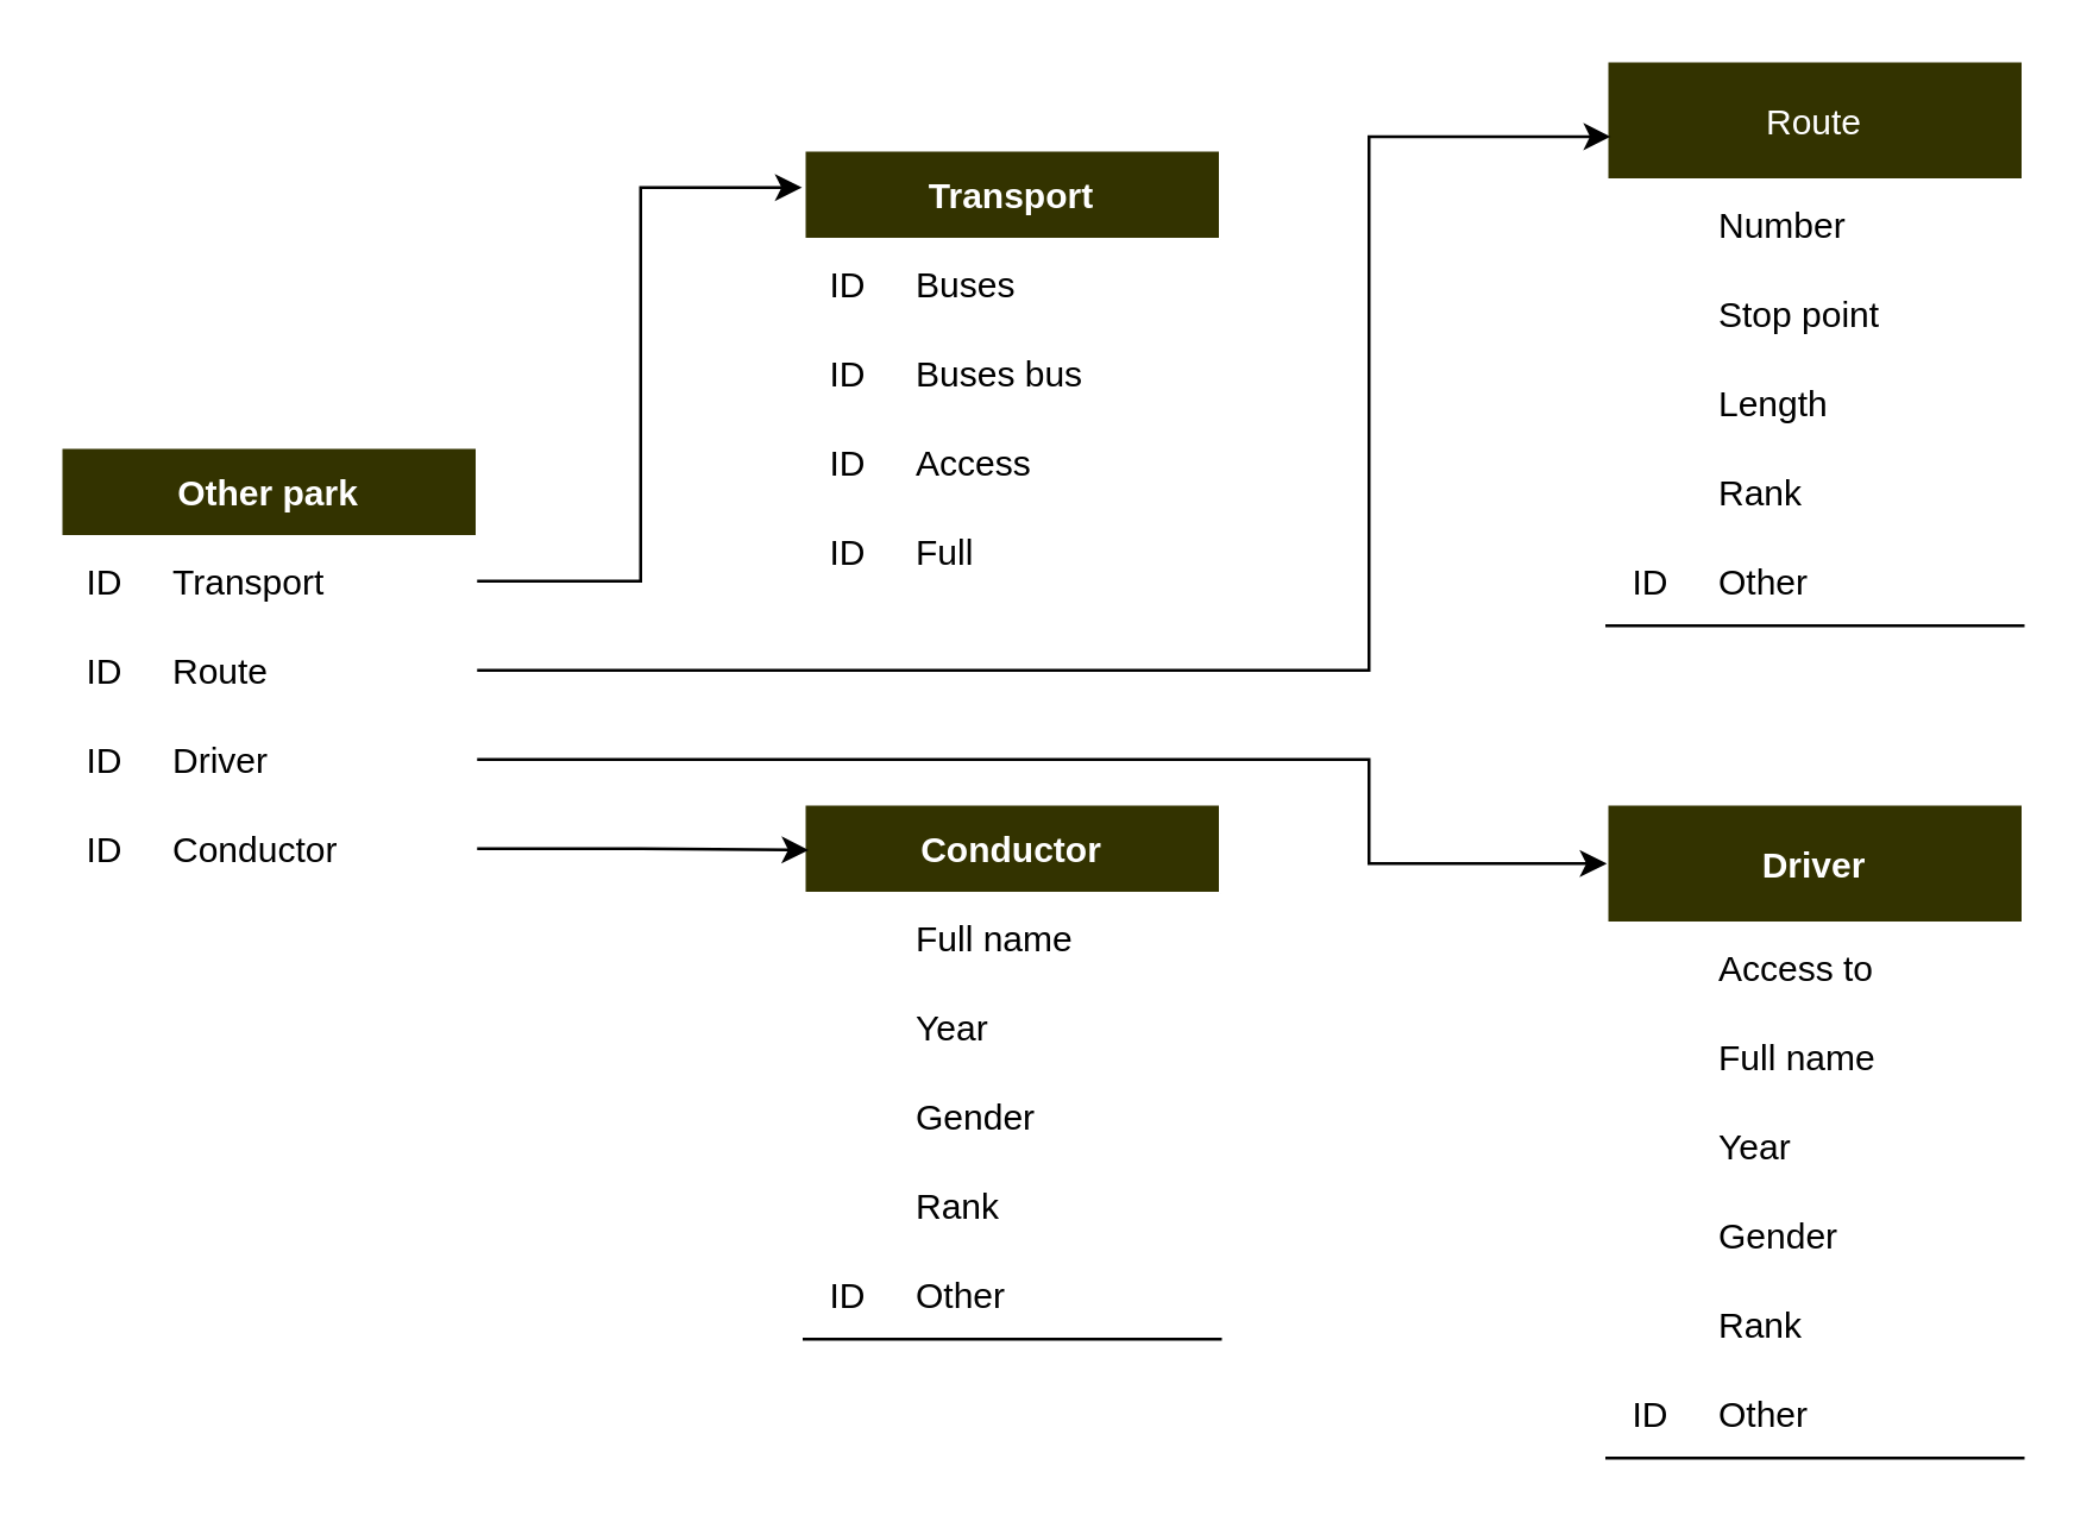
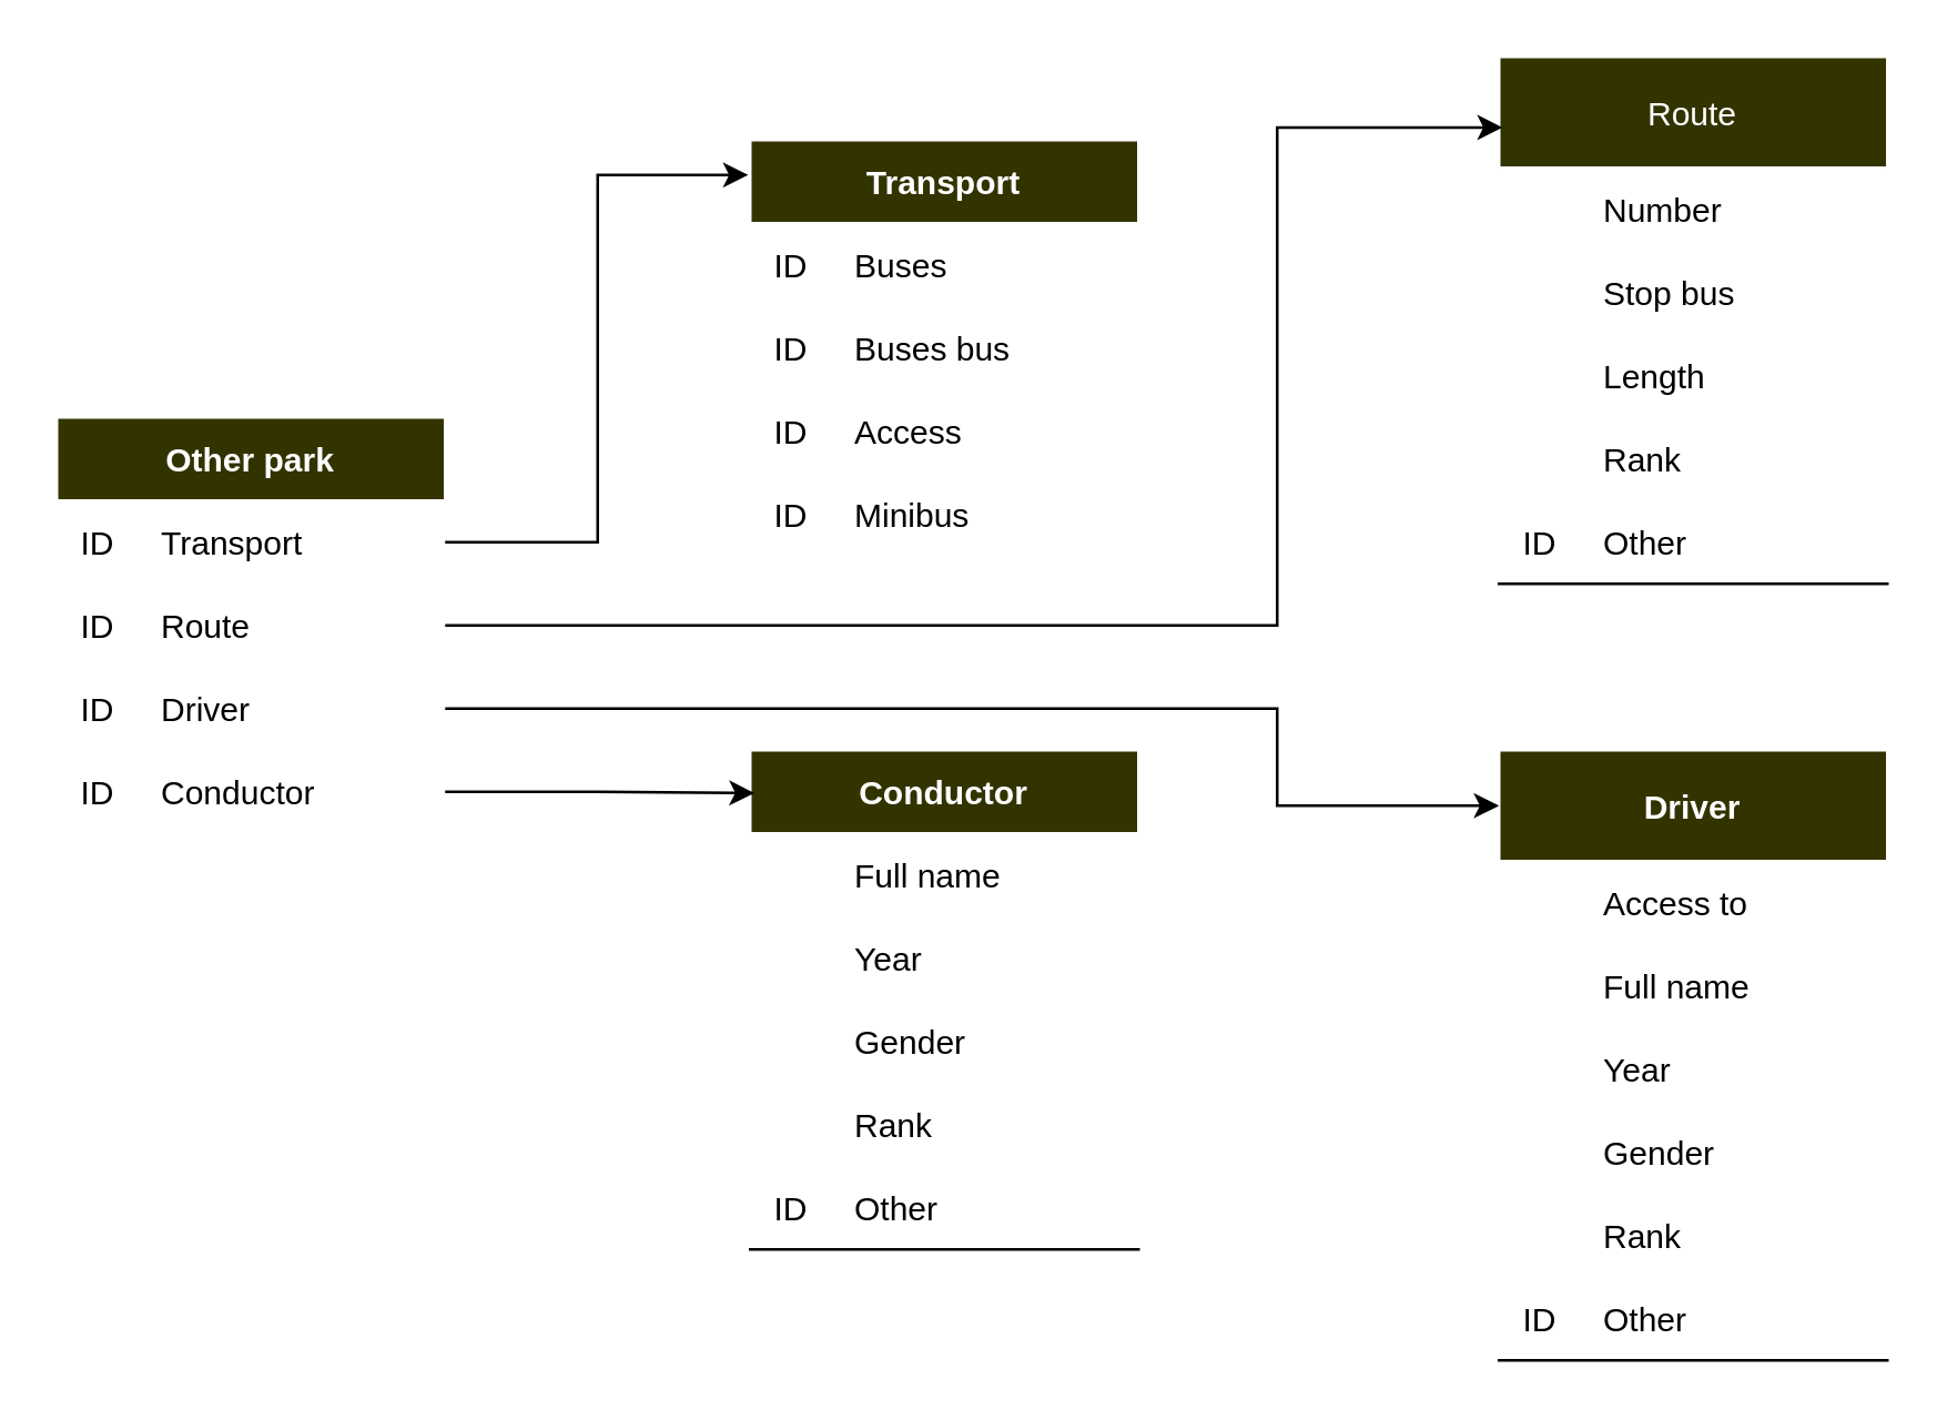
- <mxCell id="54" value="Stop point" style="shape=partialRectangle;connectable=0;fillColor=none;top=0;left=0;bottom=0;right=0;align=left;spacingLeft=6;overflow=hidden;" parent="52" vertex="1"><mxGeometry x="30" width="110" height="30" as="geometry"><mxRectangle width="110" height="30" as="alternateBounds" /></mxGeometry></mxCell>
+ <mxCell id="54" value="Stop bus" style="shape=partialRectangle;connectable=0;fillColor=none;top=0;left=0;bottom=0;right=0;align=left;spacingLeft=6;overflow=hidden;" parent="52" vertex="1"><mxGeometry x="30" width="110" height="30" as="geometry"><mxRectangle width="110" height="30" as="alternateBounds" /></mxGeometry></mxCell>
- <mxCell id="27" value="Full" style="shape=partialRectangle;connectable=0;fillColor=none;top=0;left=0;bottom=0;right=0;align=left;spacingLeft=6;overflow=hidden;" parent="25" vertex="1"><mxGeometry x="30" width="110" height="30" as="geometry"><mxRectangle width="110" height="30" as="alternateBounds" /></mxGeometry></mxCell>
+ <mxCell id="27" value="Minibus" style="shape=partialRectangle;connectable=0;fillColor=none;top=0;left=0;bottom=0;right=0;align=left;spacingLeft=6;overflow=hidden;" parent="25" vertex="1"><mxGeometry x="30" width="110" height="30" as="geometry"><mxRectangle width="110" height="30" as="alternateBounds" /></mxGeometry></mxCell>
